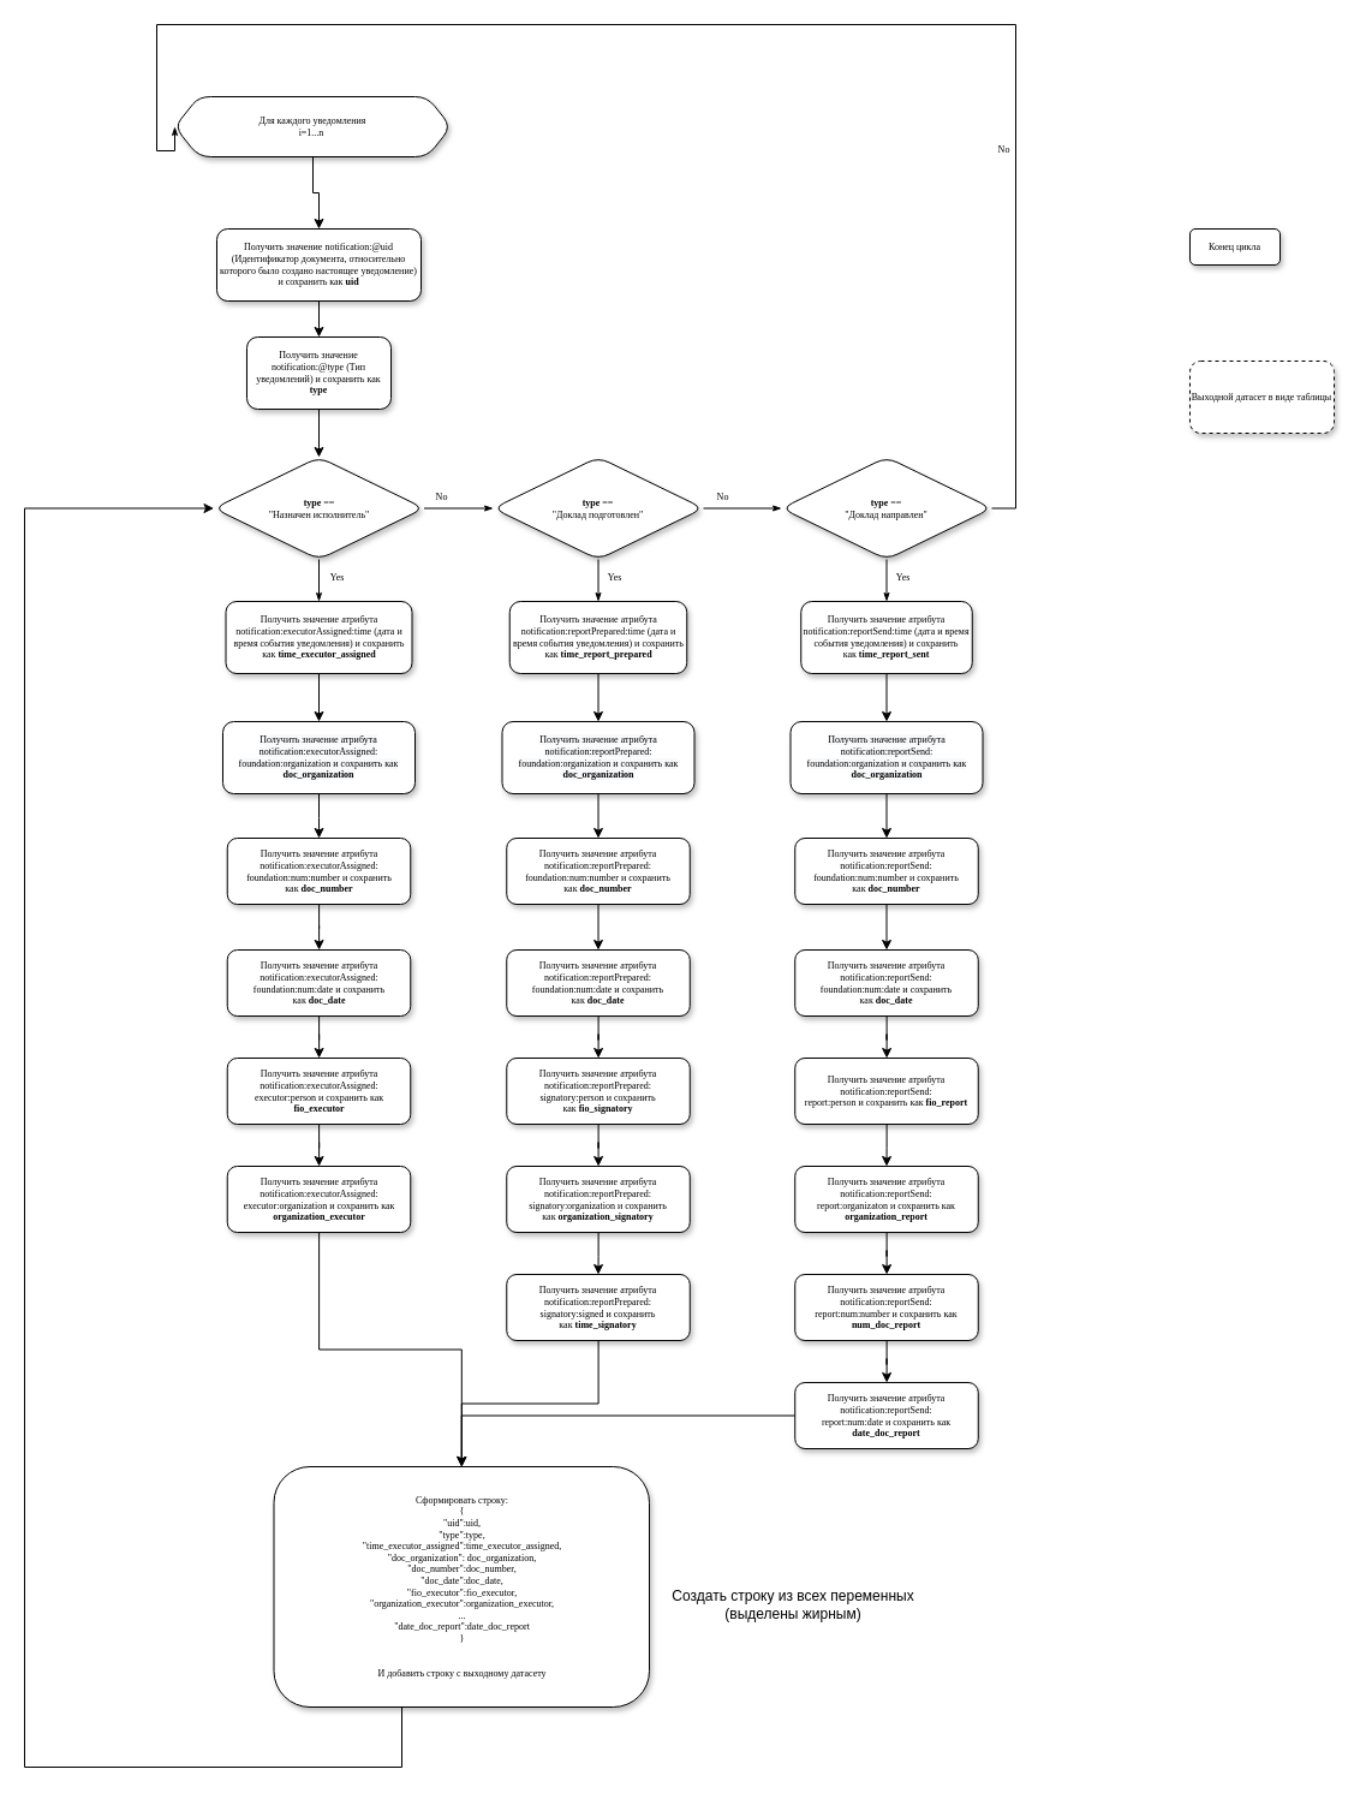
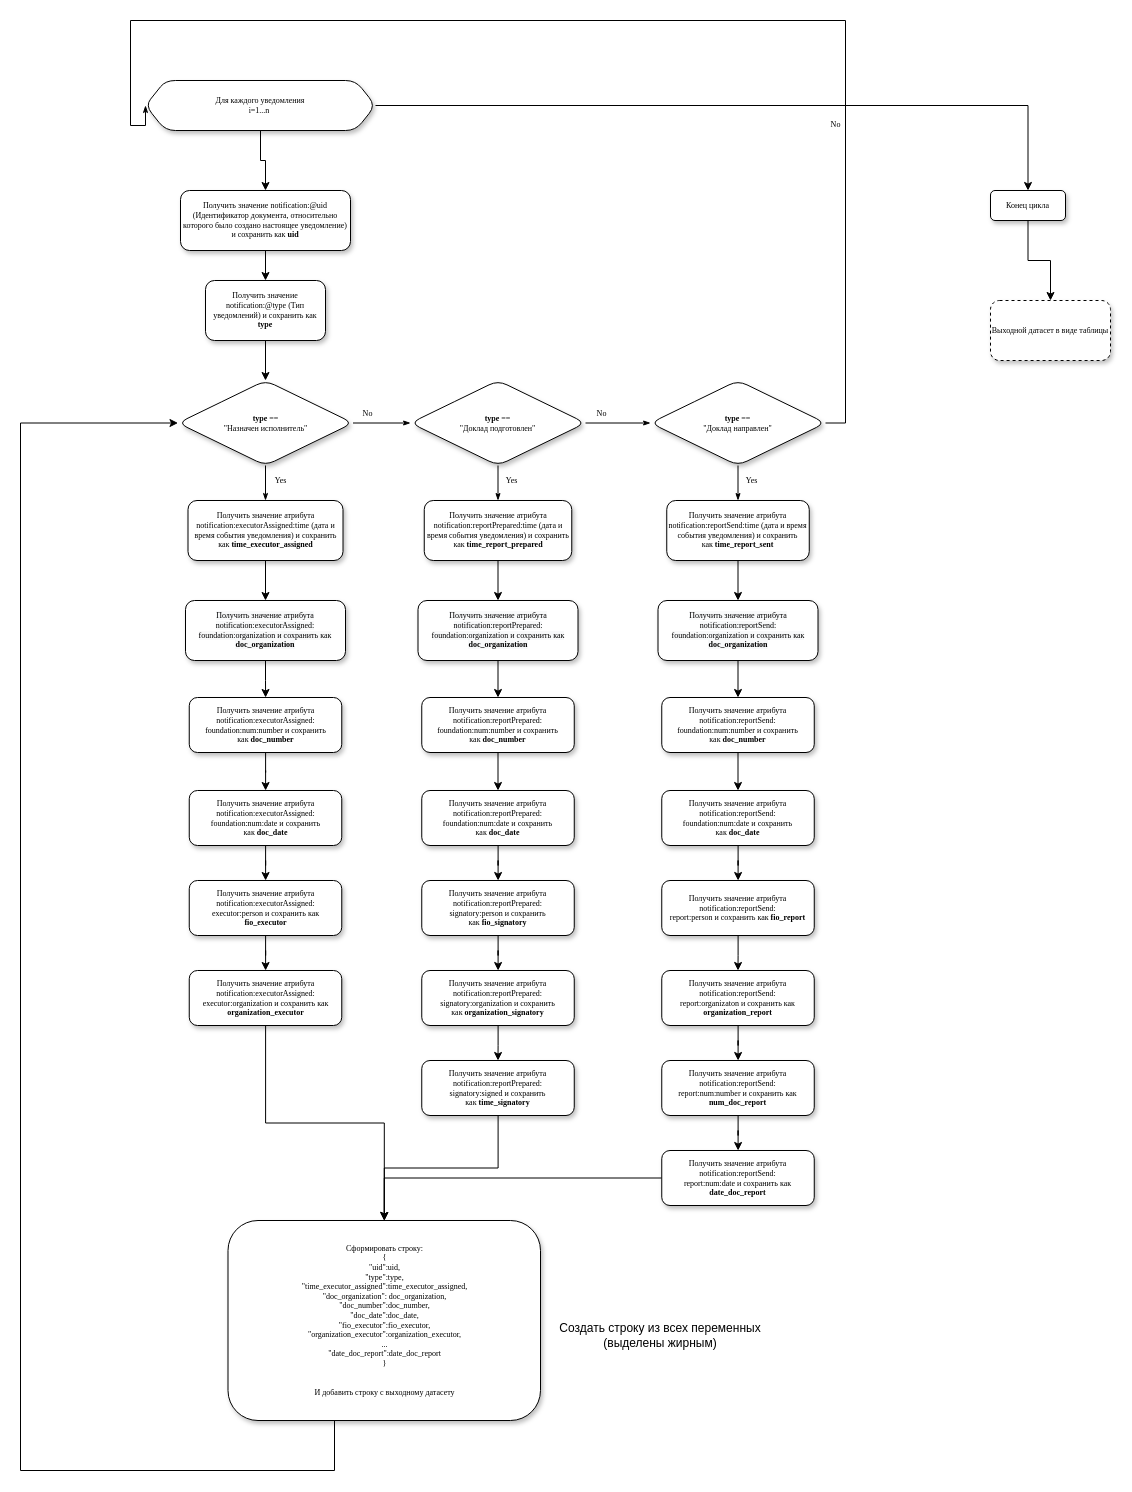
+ <mxCell id="5" value="" style="edgeStyle=orthogonalEdgeStyle;rounded=0;orthogonalLoop=1;jettySize=auto;html=1;exitX=1;exitY=0.5;exitDx=0;exitDy=0;" edge="1" parent="1" source="2" target="4"><mxGeometry relative="1" as="geometry"><mxPoint x="410" y="250" as="sourcePoint" /><mxPoint x="490" y="250" as="targetPoint" /></mxGeometry></mxCell>
+ <mxCell id="3" value="" style="edgeStyle=orthogonalEdgeStyle;rounded=0;orthogonalLoop=1;jettySize=auto;html=1;" edge="1" parent="1" source="4" target="62"><mxGeometry relative="1" as="geometry" /></mxCell>
